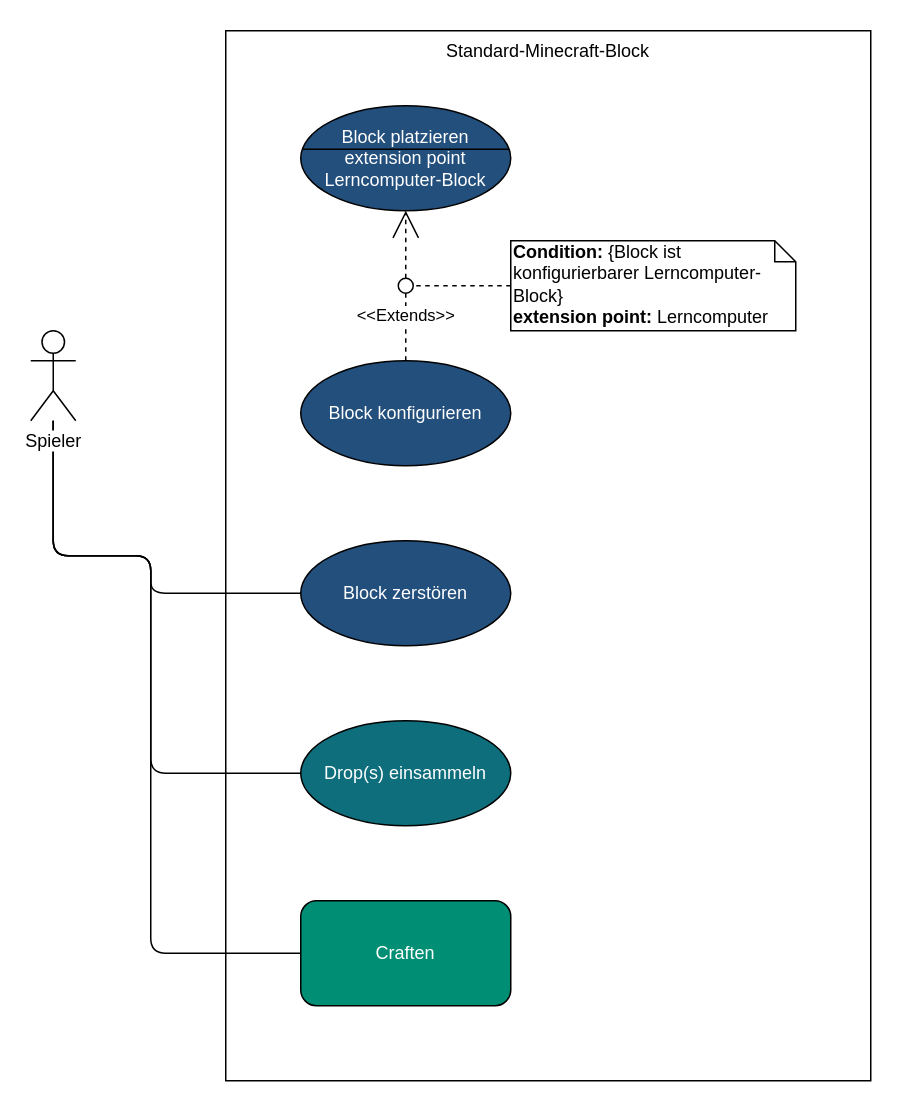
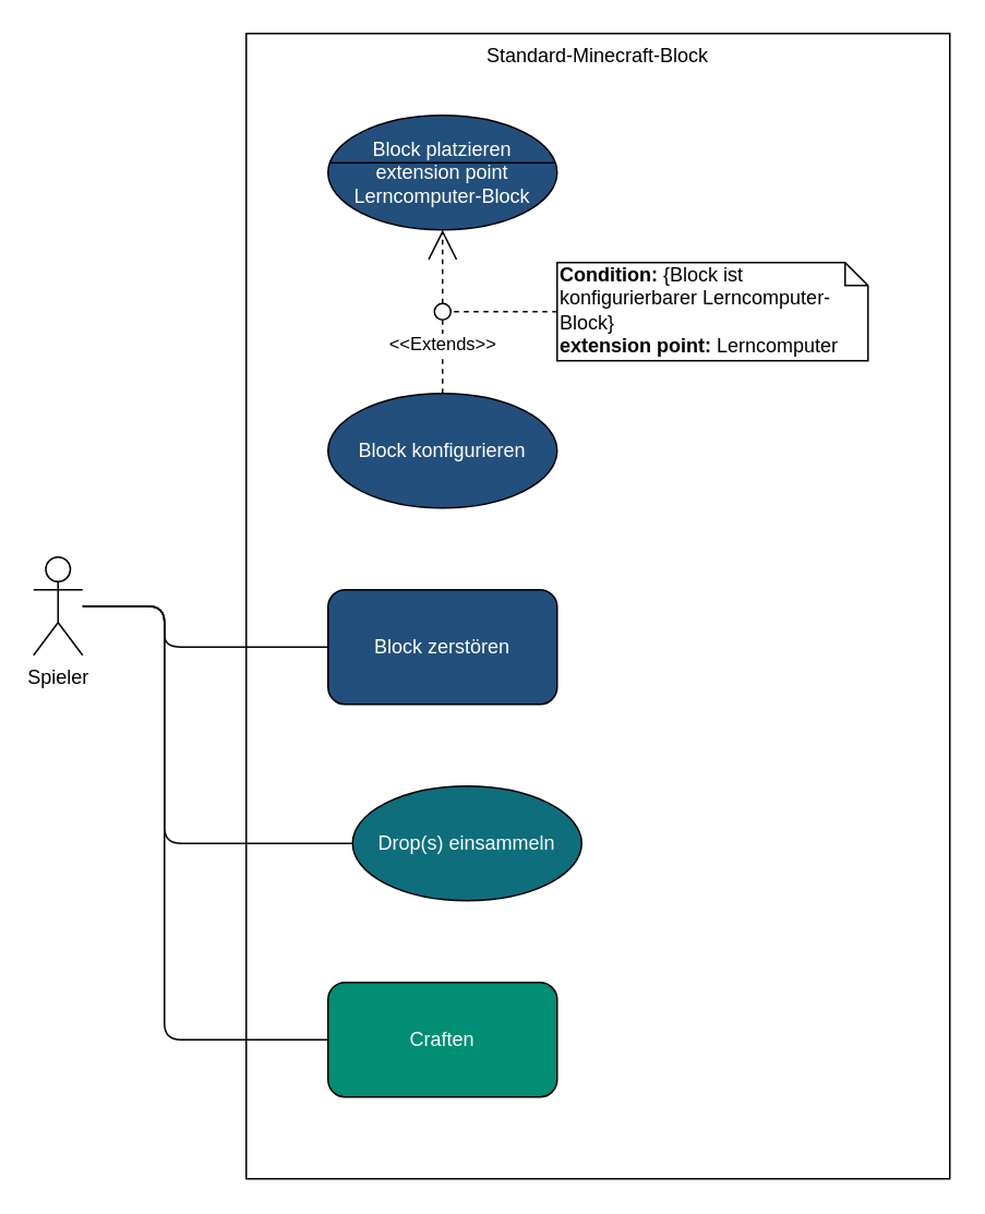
- <mxCell id="6" value="Spieler" style="shape=umlActor;verticalLabelPosition=bottom;labelBackgroundColor=#ffffff;verticalAlign=top;html=1;fillColor=#FFFFFF;" parent="1" vertex="1"><mxGeometry x="20" y="220" width="30" height="60" as="geometry" /></mxCell>
+ <mxCell id="6" value="Spieler" style="shape=umlActor;verticalLabelPosition=bottom;labelBackgroundColor=#ffffff;verticalAlign=top;html=1;fillColor=#FFFFFF;" parent="1" vertex="1"><mxGeometry y="340" width="30" height="60" as="geometry" x="20" /></mxCell>
- <mxCell id="16" value="Block zerstören" style="ellipse;whiteSpace=wrap;html=1;fillColor=#234F7C;fontColor=#FFFFFF;" parent="1" vertex="1"><mxGeometry x="200" y="360" width="140" height="70" as="geometry" /></mxCell>
+ <mxCell id="16" value="Block zerstören" style="whiteSpace=wrap;html=1;fillColor=#234F7C;fontColor=#FFFFFF;rounded=1;" parent="1" vertex="1"><mxGeometry x="200" y="360" width="140" height="70" as="geometry" /></mxCell>
- <mxCell id="17" value="Drop(s) einsammeln" style="ellipse;whiteSpace=wrap;html=1;fillColor=#0E6E7C;fontColor=#FFFFFF;" parent="1" vertex="1"><mxGeometry x="200" y="480" width="140" height="70" as="geometry" /></mxCell>
+ <mxCell id="17" value="Drop(s) einsammeln" style="ellipse;whiteSpace=wrap;html=1;fillColor=#0E6E7C;fontColor=#FFFFFF;" parent="1" vertex="1"><mxGeometry x="215" y="480" width="140" height="70" as="geometry" /></mxCell>
